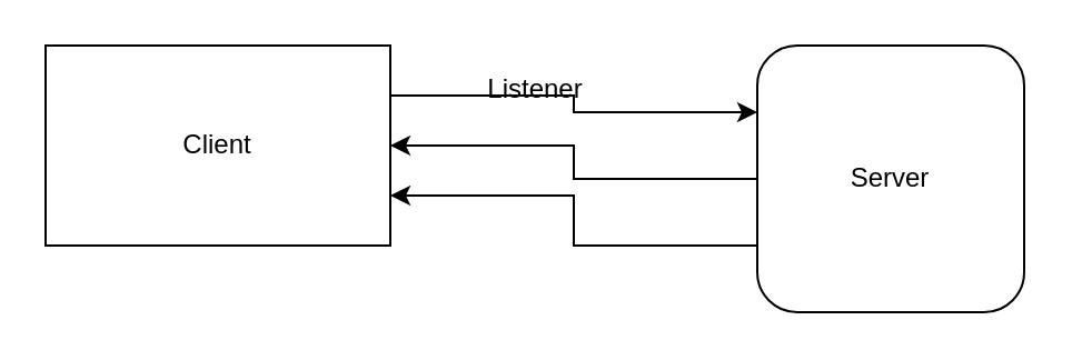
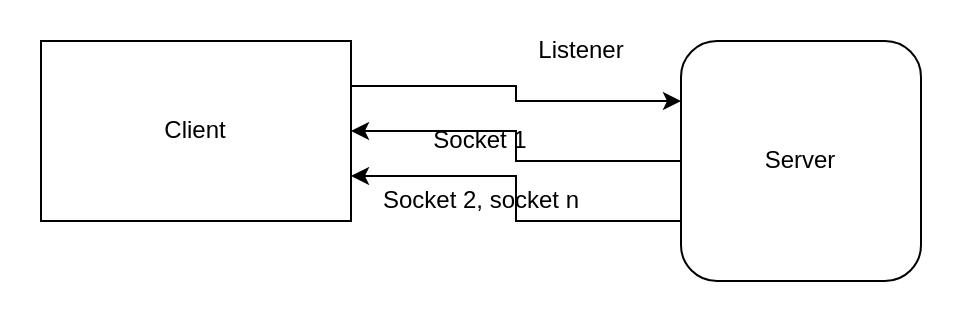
- <mxCell id="7" value="Listener" style="text;html=1;align=center;verticalAlign=middle;resizable=0;points=[];autosize=1;strokeColor=none;" vertex="1" parent="1"><mxGeometry x="210" y="30" width="60" height="20" as="geometry" /></mxCell>
+ <mxCell id="7" value="Listener" style="text;html=1;align=center;verticalAlign=middle;resizable=0;points=[];autosize=1;strokeColor=none;" vertex="1" parent="1"><mxGeometry x="260" y="15" width="60" height="20" as="geometry" /></mxCell>
+ <mxCell id="8" value="Socket 1" style="text;html=1;strokeColor=none;fillColor=none;align=center;verticalAlign=middle;whiteSpace=wrap;rounded=0;" vertex="1" parent="1"><mxGeometry x="215" y="60" width="50" height="20" as="geometry" /></mxCell>
+ <mxCell id="9" value="Socket 2, socket n" style="text;html=1;strokeColor=none;fillColor=none;align=center;verticalAlign=middle;whiteSpace=wrap;rounded=0;" vertex="1" parent="1"><mxGeometry x="181.5" y="90" width="117" height="20" as="geometry" /></mxCell>
